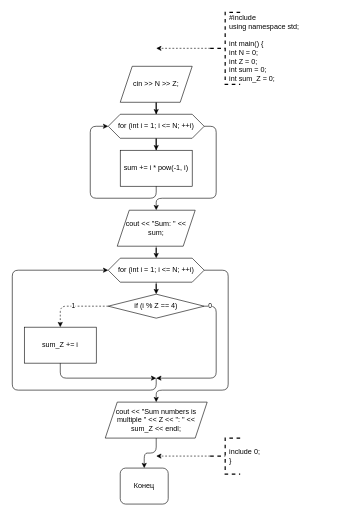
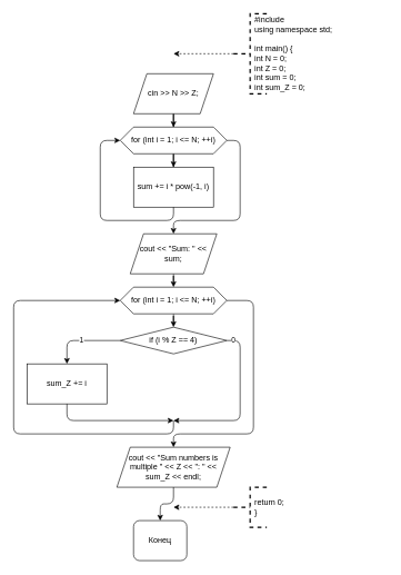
- <mxCell id="13" value="1" style="edgeStyle=orthogonalEdgeStyle;rounded=1;orthogonalLoop=1;jettySize=auto;html=1;dashed=1;" edge="1" parent="1" source="14" target="15"><mxGeometry relative="1" as="geometry"><mxPoint x="100" y="540" as="targetPoint" /></mxGeometry></mxCell>
+ <mxCell id="13" value="1" style="edgeStyle=orthogonalEdgeStyle;rounded=1;orthogonalLoop=1;jettySize=auto;html=1;" edge="1" parent="1" source="14" target="15"><mxGeometry relative="1" as="geometry"><mxPoint x="100" y="540" as="targetPoint" /></mxGeometry></mxCell>
- <mxCell id="28" value="include 0;&lt;br&gt;}" style="text;html=1;strokeColor=none;fillColor=none;align=left;verticalAlign=middle;whiteSpace=wrap;rounded=0;dashed=1;" vertex="1" parent="1"><mxGeometry x="380" y="730" width="100" height="60" as="geometry" /></mxCell>
+ <mxCell id="28" value="return 0;&lt;br&gt;}" style="text;html=1;strokeColor=none;fillColor=none;align=left;verticalAlign=middle;whiteSpace=wrap;rounded=0;dashed=1;" vertex="1" parent="1"><mxGeometry x="380" y="730" width="100" height="60" as="geometry" /></mxCell>
